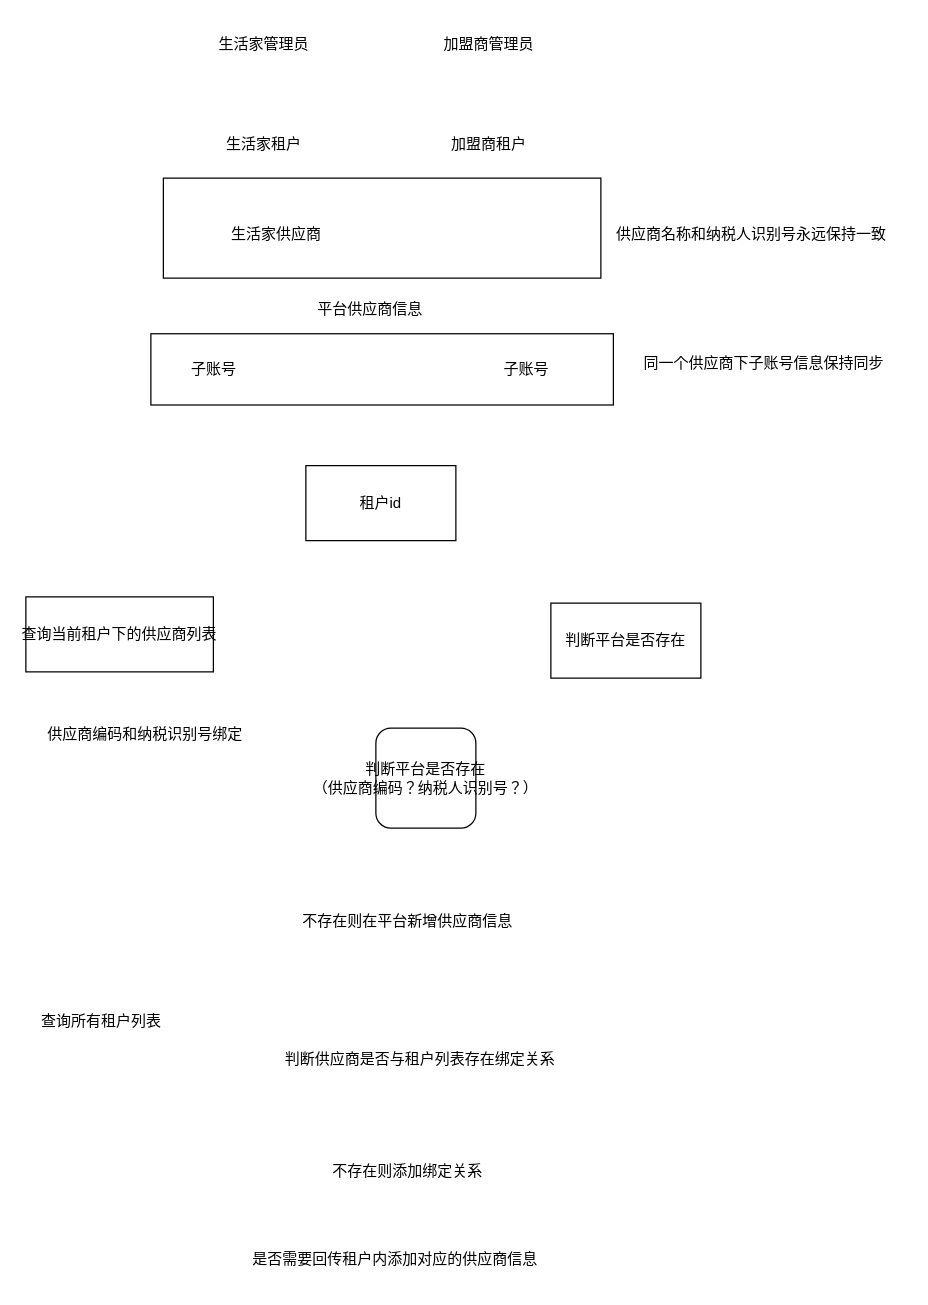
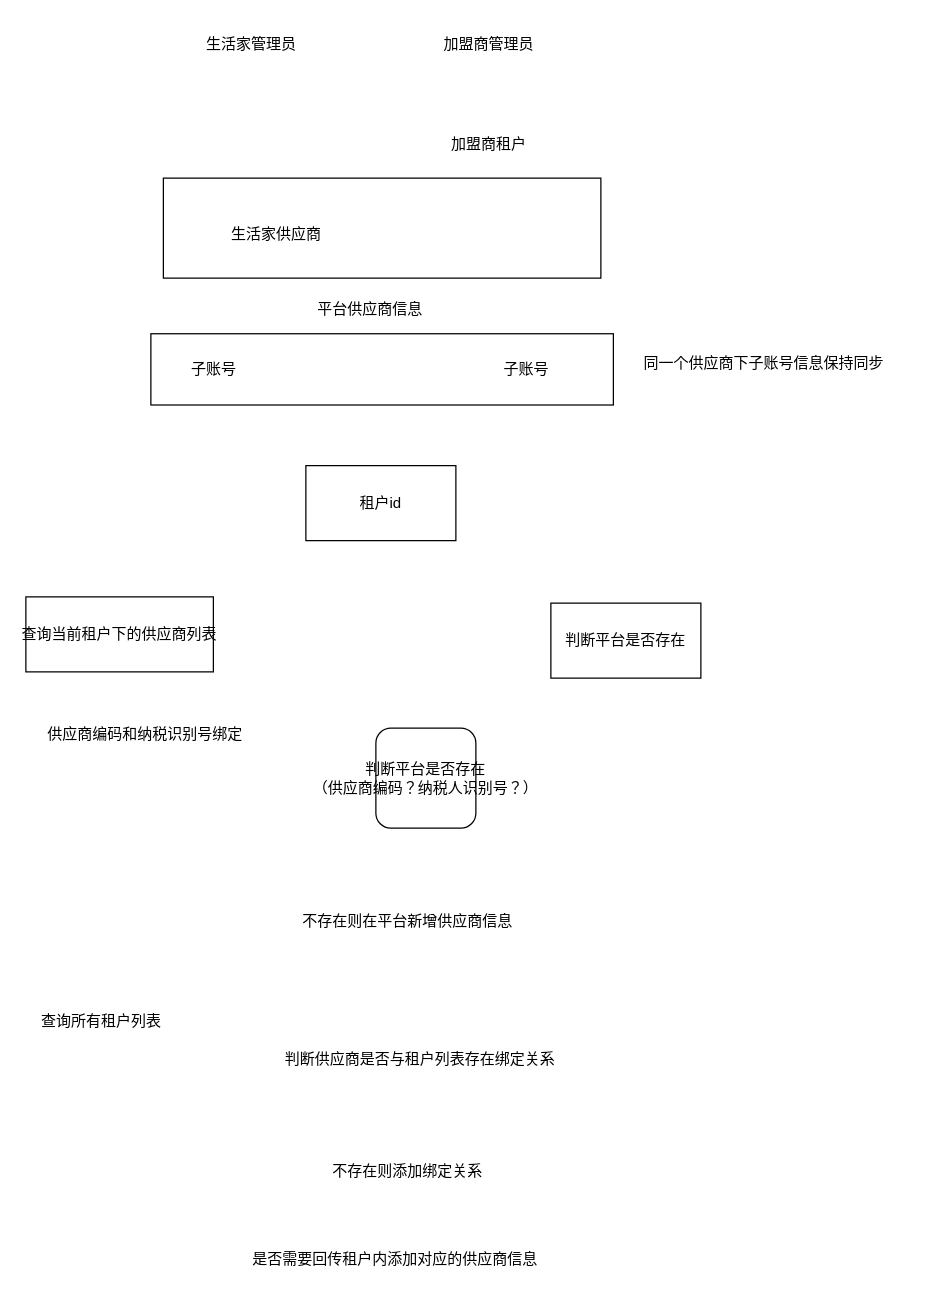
- <mxCell id="4" value="生活家管理员" style="text;html=1;align=center;verticalAlign=middle;resizable=0;points=[];autosize=1;strokeColor=none;fillColor=none;" vertex="1" parent="1"><mxGeometry x="160" y="20" width="100" height="30" as="geometry" /></mxCell>
+ <mxCell id="4" value="生活家管理员" style="text;html=1;align=center;verticalAlign=middle;resizable=0;points=[];autosize=1;strokeColor=none;fillColor=none;" vertex="1" parent="1"><mxGeometry x="150" y="20" width="100" height="30" as="geometry" /></mxCell>
- <mxCell id="6" value="生活家租户" style="text;html=1;align=center;verticalAlign=middle;resizable=0;points=[];autosize=1;strokeColor=none;fillColor=none;" vertex="1" parent="1"><mxGeometry x="170" y="100" width="80" height="30" as="geometry" /></mxCell>
- <mxCell id="20" value="供应商名称和纳税人识别号永远保持一致" style="text;html=1;align=center;verticalAlign=middle;resizable=0;points=[];autosize=1;strokeColor=none;fillColor=none;" vertex="1" parent="1"><mxGeometry x="480" y="172" width="240" height="30" as="geometry" /></mxCell>
